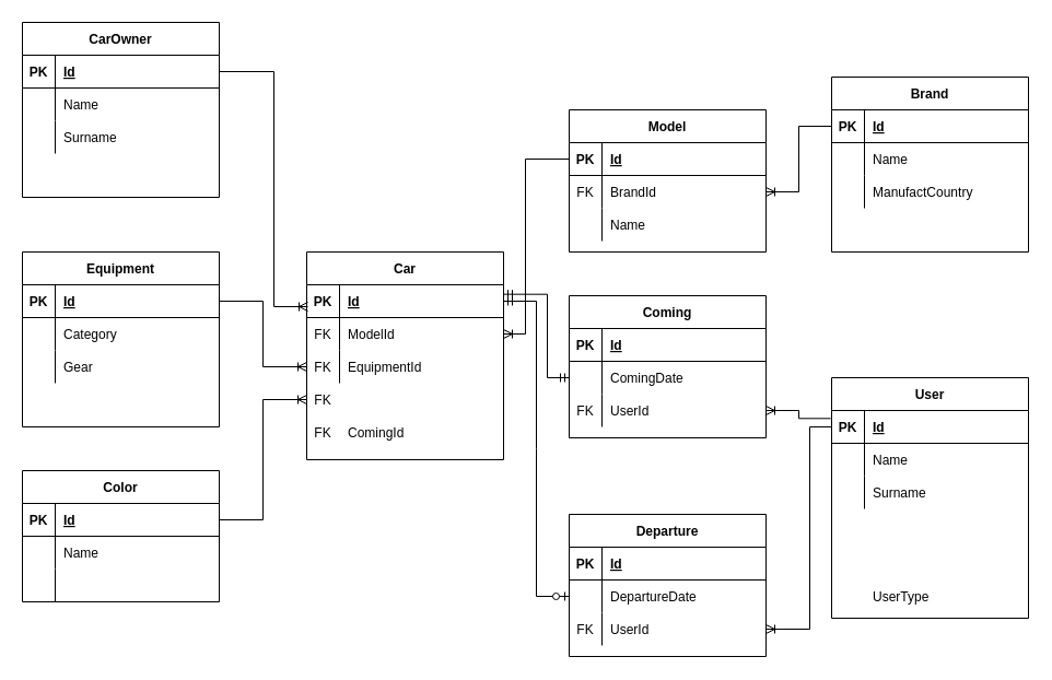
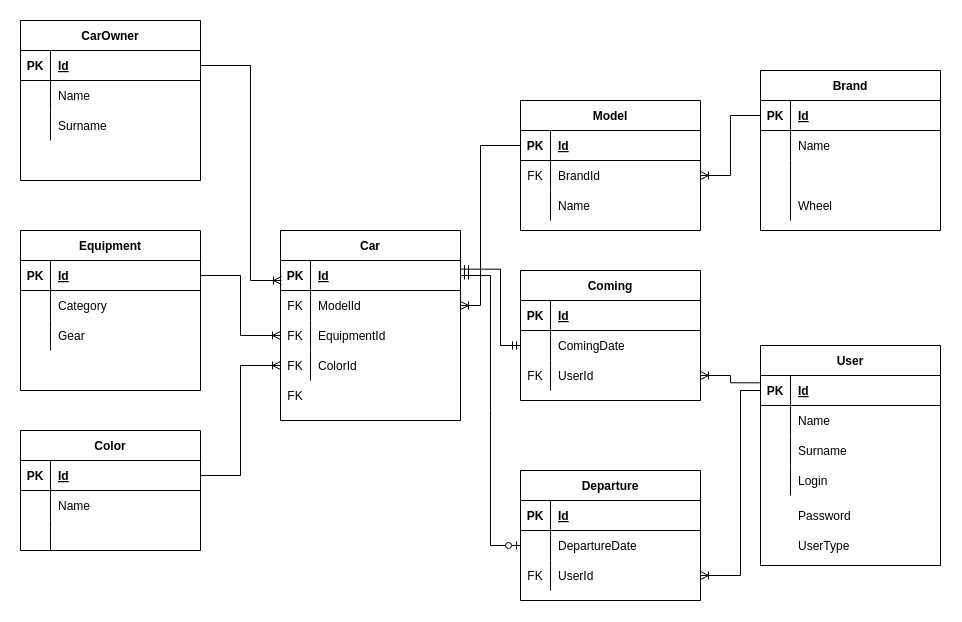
- <mxCell id="73" value="ManufactCountry" style="shape=partialRectangle;connectable=0;fillColor=none;top=0;left=0;bottom=0;right=0;align=left;spacingLeft=6;overflow=hidden;" parent="71" vertex="1"><mxGeometry x="30" width="150" height="30" as="geometry"><mxRectangle width="150" height="30" as="alternateBounds" /></mxGeometry></mxCell>
+ <mxCell id="76" value="Wheel" style="shape=partialRectangle;connectable=0;fillColor=none;top=0;left=0;bottom=0;right=0;align=left;spacingLeft=6;overflow=hidden;" parent="74" vertex="1"><mxGeometry x="30" width="150" height="30" as="geometry"><mxRectangle width="150" height="30" as="alternateBounds" /></mxGeometry></mxCell>
+ <mxCell id="53" value="ColorId" style="shape=partialRectangle;connectable=0;fillColor=none;top=0;left=0;bottom=0;right=0;align=left;spacingLeft=6;overflow=hidden;" parent="51" vertex="1"><mxGeometry x="30" width="150" height="30" as="geometry"><mxRectangle width="150" height="30" as="alternateBounds" /></mxGeometry></mxCell>
- <mxCell id="117" value="ComingId" style="shape=partialRectangle;connectable=0;fillColor=none;top=0;left=0;bottom=0;right=0;align=left;spacingLeft=6;overflow=hidden;" parent="1" vertex="1"><mxGeometry x="310" y="380" width="150" height="30" as="geometry"><mxRectangle width="150" height="30" as="alternateBounds" /></mxGeometry></mxCell>
+ <mxCell id="111" value="Login" style="shape=partialRectangle;connectable=0;fillColor=none;top=0;left=0;bottom=0;right=0;align=left;spacingLeft=6;overflow=hidden;" parent="109" vertex="1"><mxGeometry x="30" width="150" height="30" as="geometry"><mxRectangle width="150" height="30" as="alternateBounds" /></mxGeometry></mxCell>
+ <mxCell id="112" value="Password" style="shape=partialRectangle;connectable=0;fillColor=none;top=0;left=0;bottom=0;right=0;align=left;spacingLeft=6;overflow=hidden;" parent="1" vertex="1"><mxGeometry x="790" y="500" width="150" height="30" as="geometry"><mxRectangle width="150" height="30" as="alternateBounds" /></mxGeometry></mxCell>
